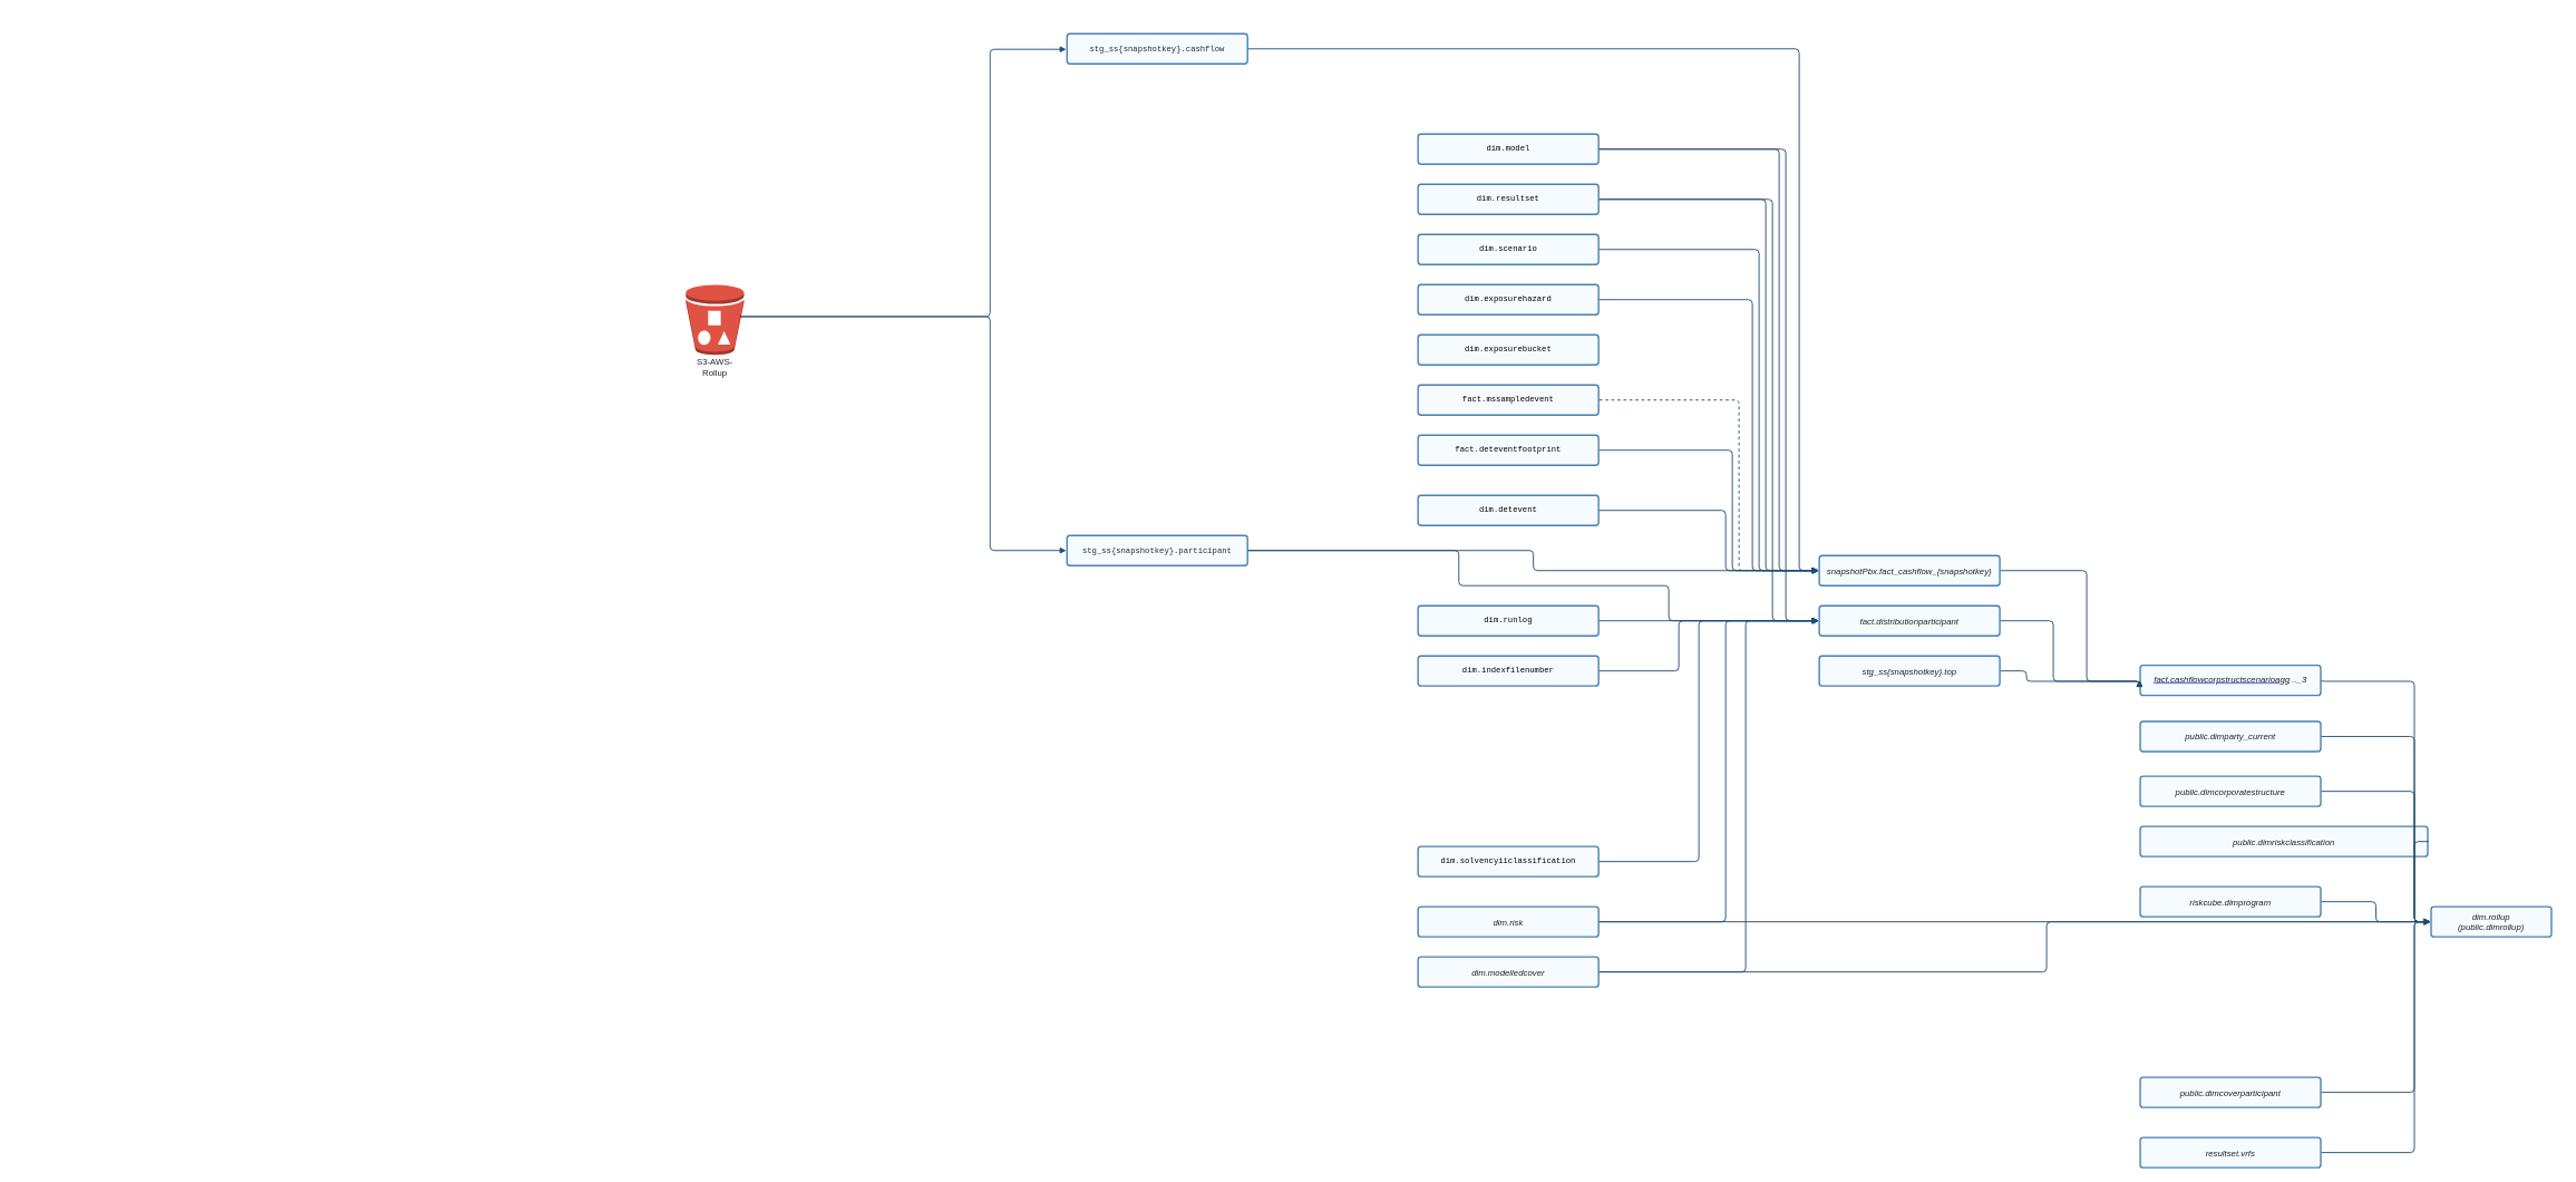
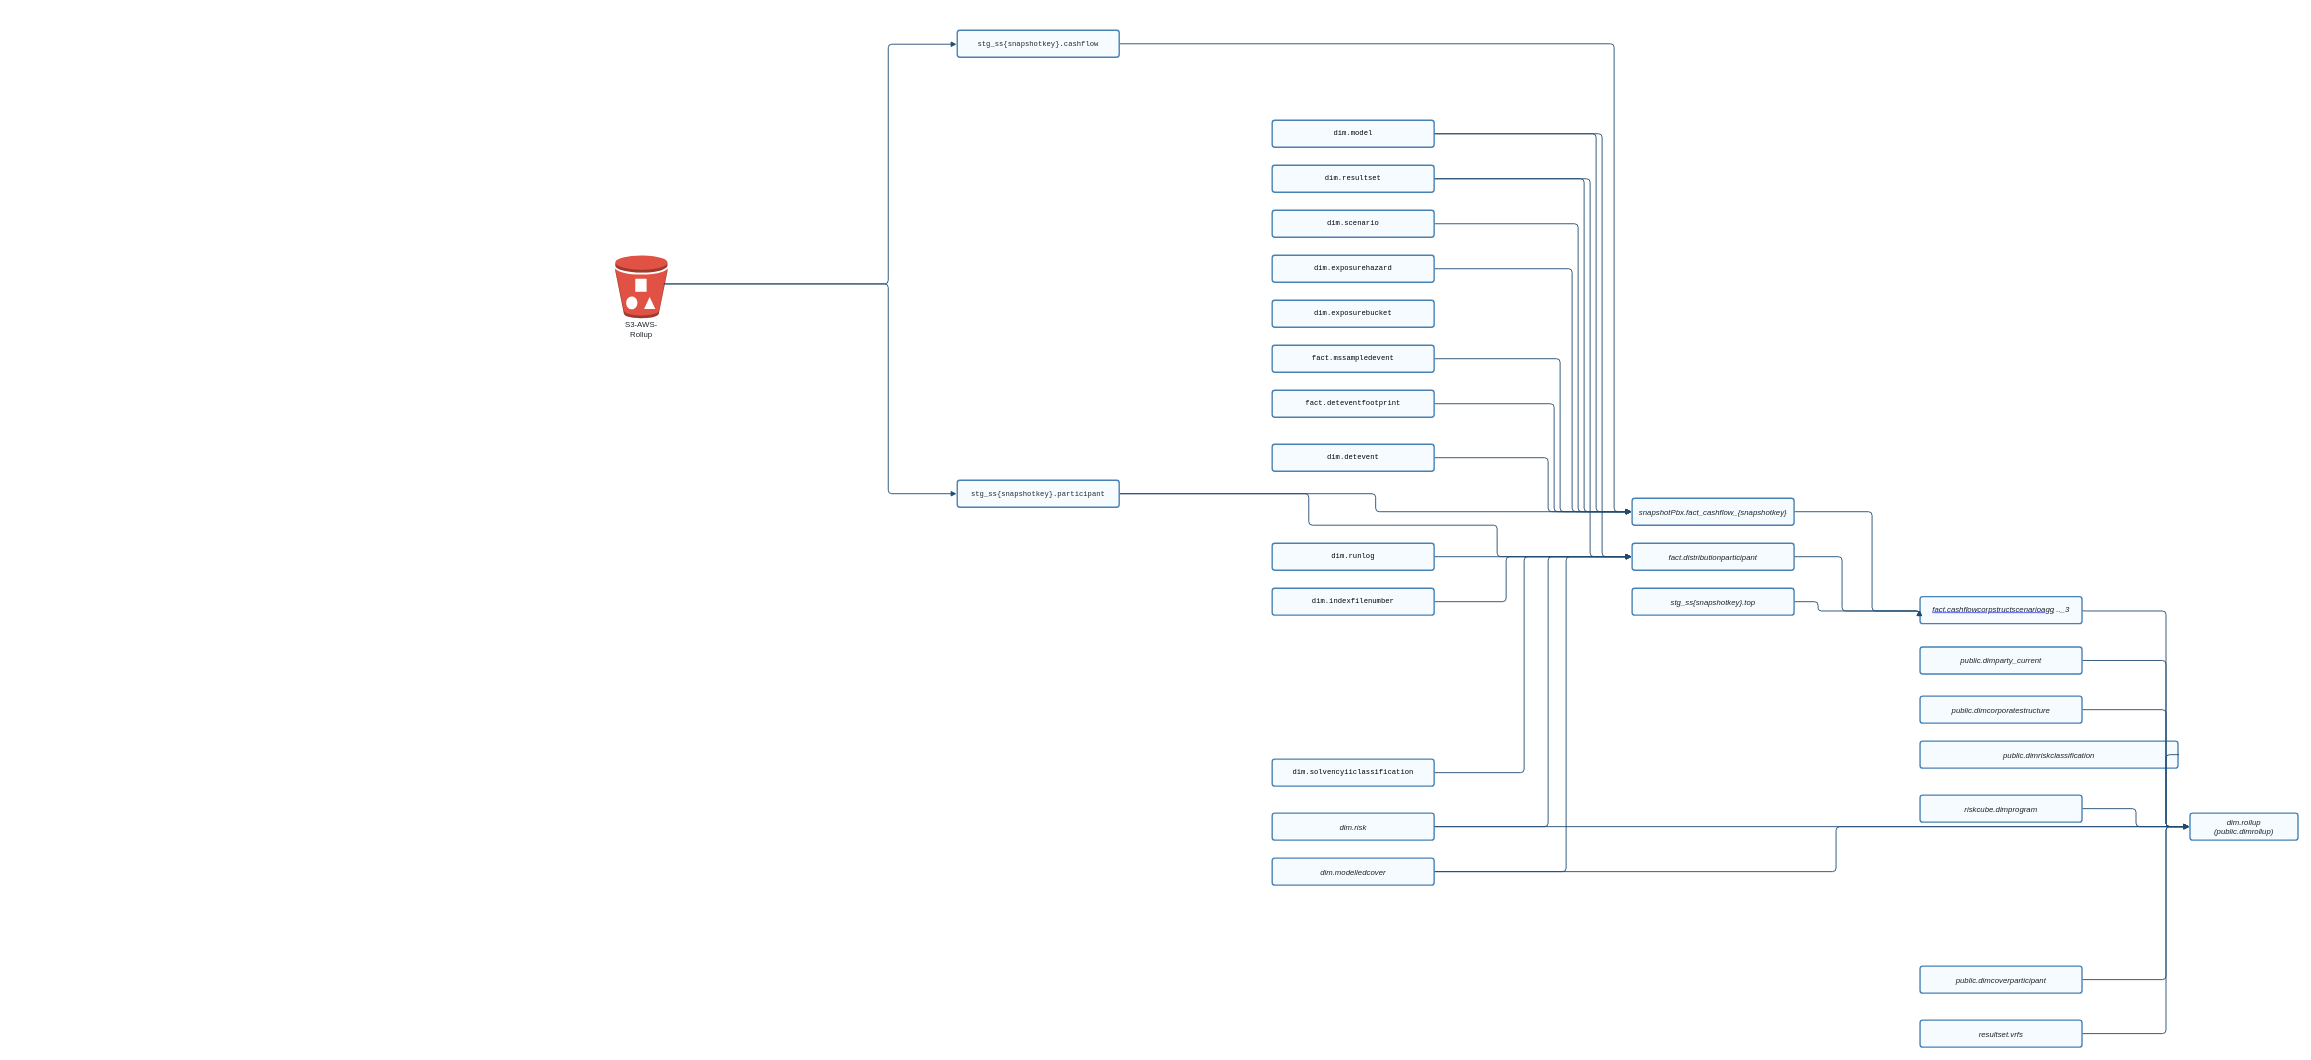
- <mxCell id="50" value="" style="html=1;jettySize=18;whiteSpace=wrap;fontSize=13;strokeColor=#224C72;strokeWidth=1.5;rounded=1;arcSize=12;edgeStyle=orthogonalEdgeStyle;startArrow=none;endArrow=block;endFill=1;exitX=1.004;exitY=0.5;exitPerimeter=0;entryX=-0.004;entryY=0.5;entryPerimeter=0;dashed=1;" parent="8" source="43" target="28" edge="1"><mxGeometry width="100" height="100" relative="1" as="geometry"><Array as="points"><mxPoint x="2600" y="598" /><mxPoint x="2600" y="853" /></Array></mxGeometry></mxCell>
+ <mxCell id="50" value="" style="html=1;jettySize=18;whiteSpace=wrap;fontSize=13;strokeColor=#224C72;strokeWidth=1.5;rounded=1;arcSize=12;edgeStyle=orthogonalEdgeStyle;startArrow=none;;endArrow=block;endFill=1;;exitX=1.004;exitY=0.5;exitPerimeter=0;entryX=-0.004;entryY=0.5;entryPerimeter=0;" parent="8" source="43" target="28" edge="1"><mxGeometry width="100" height="100" relative="1" as="geometry"><Array as="points"><mxPoint x="2600" y="598" /><mxPoint x="2600" y="853" /></Array></mxGeometry></mxCell>
- <mxCell id="9" value="dim.rollup&#10;(public.dimrollup)" style="html=1;overflow=block;blockSpacing=1;whiteSpace=wrap;;whiteSpace=wrap;fontSize=13;fontColor=#1d262b;fontStyle=2;spacing=3.8;strokeColor=#4881b3;strokeOpacity=100;rounded=1;absoluteArcSize=1;arcSize=9;fillColor=#F5FBFF;strokeWidth=2.3;" parent="8" vertex="1"><mxGeometry x="3635" y="1355" width="180" height="45" as="geometry" /></mxCell>
+ <mxCell id="9" value="dim.rollup&#10;(public.dimrollup)" style="html=1;overflow=block;blockSpacing=1;whiteSpace=wrap;;whiteSpace=wrap;fontSize=13;fontColor=#1d262b;fontStyle=2;spacing=3.8;strokeColor=#4881b3;strokeOpacity=100;rounded=1;absoluteArcSize=1;arcSize=9;fillColor=#F5FBFF;strokeWidth=2.3;" parent="8" vertex="1"><mxGeometry x="3650" y="1355" width="180" height="45" as="geometry" /></mxCell>
